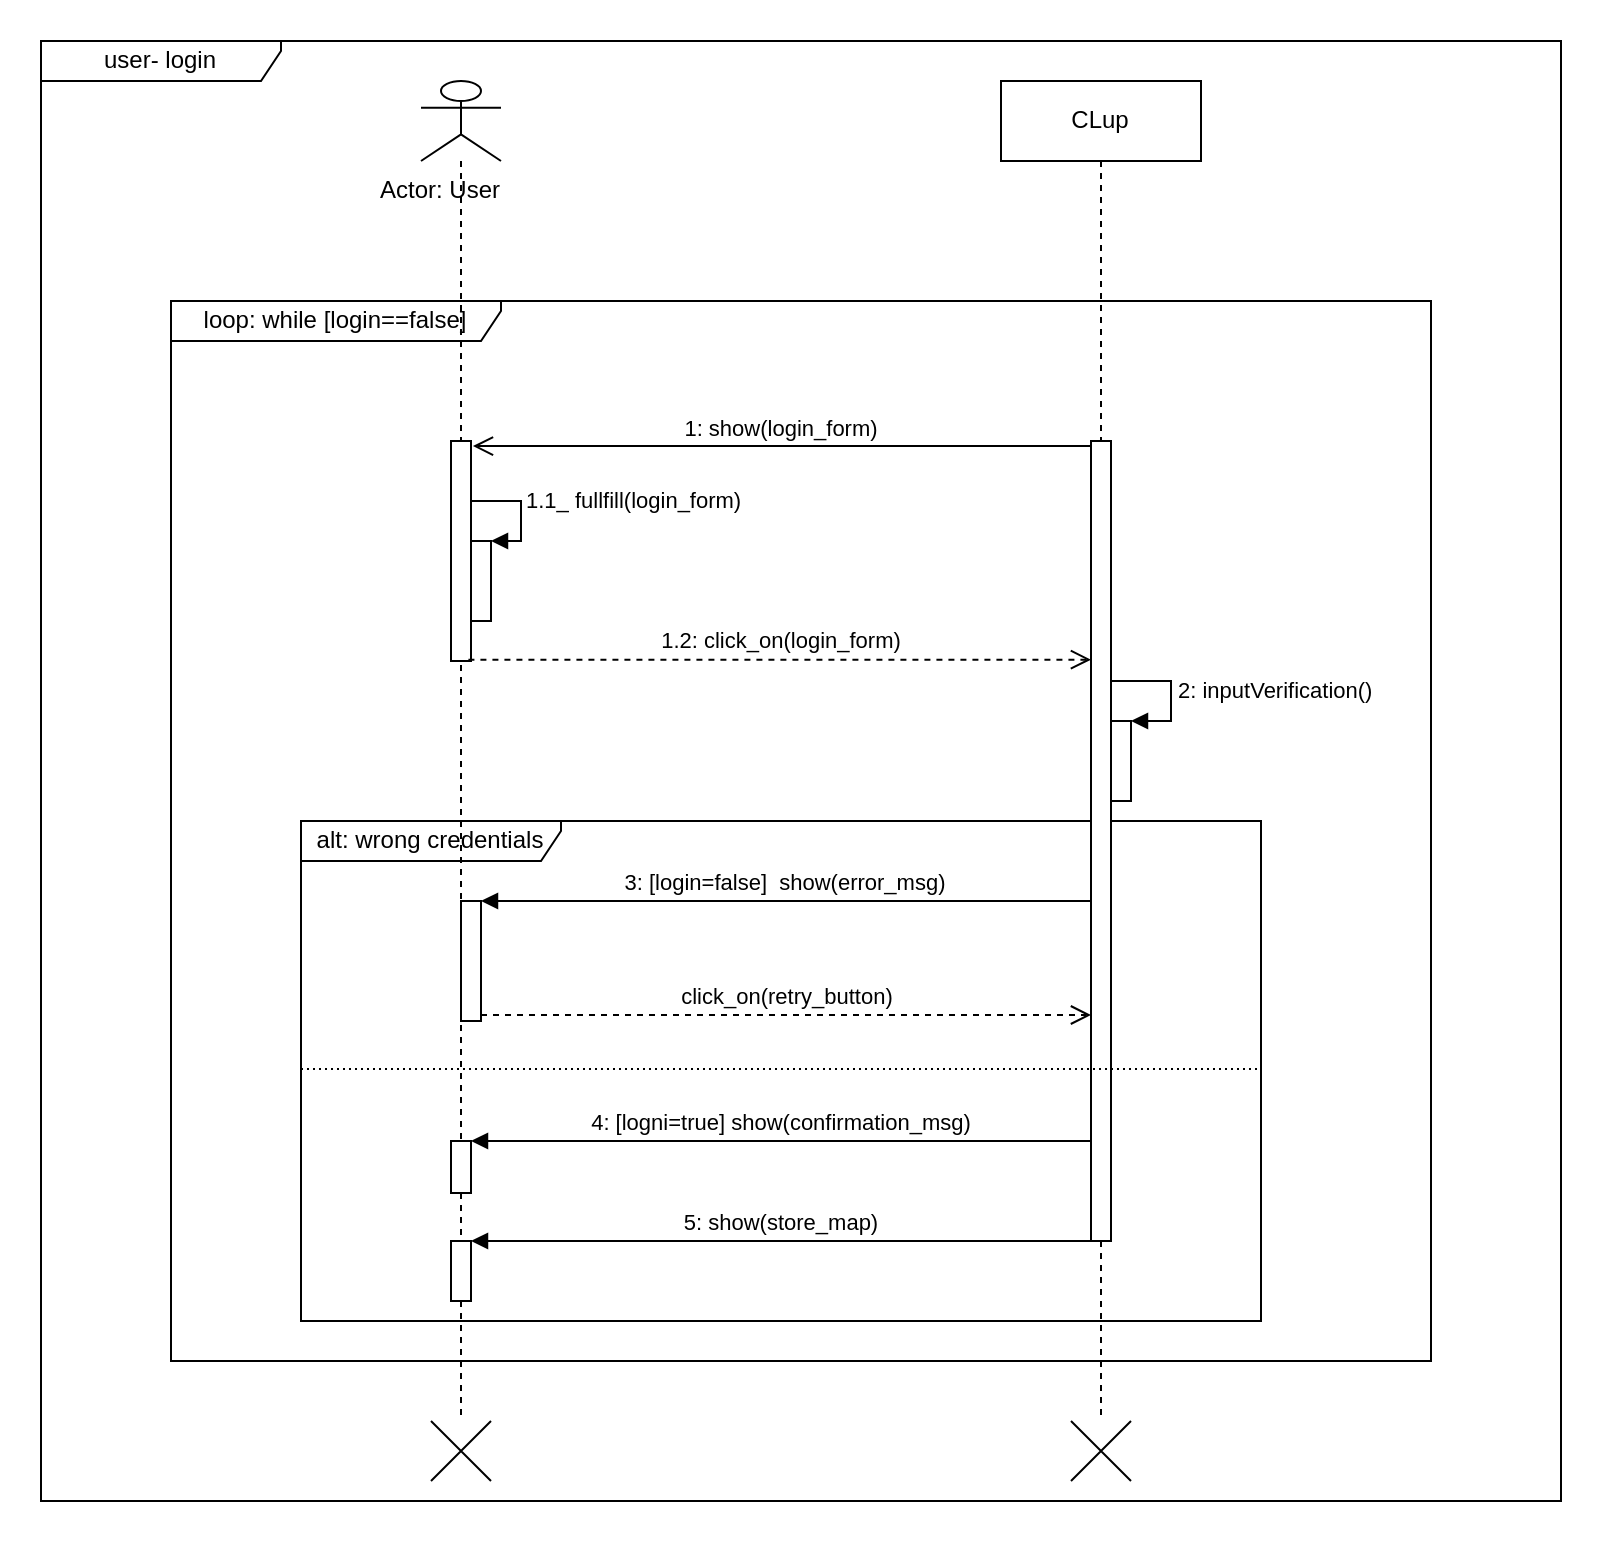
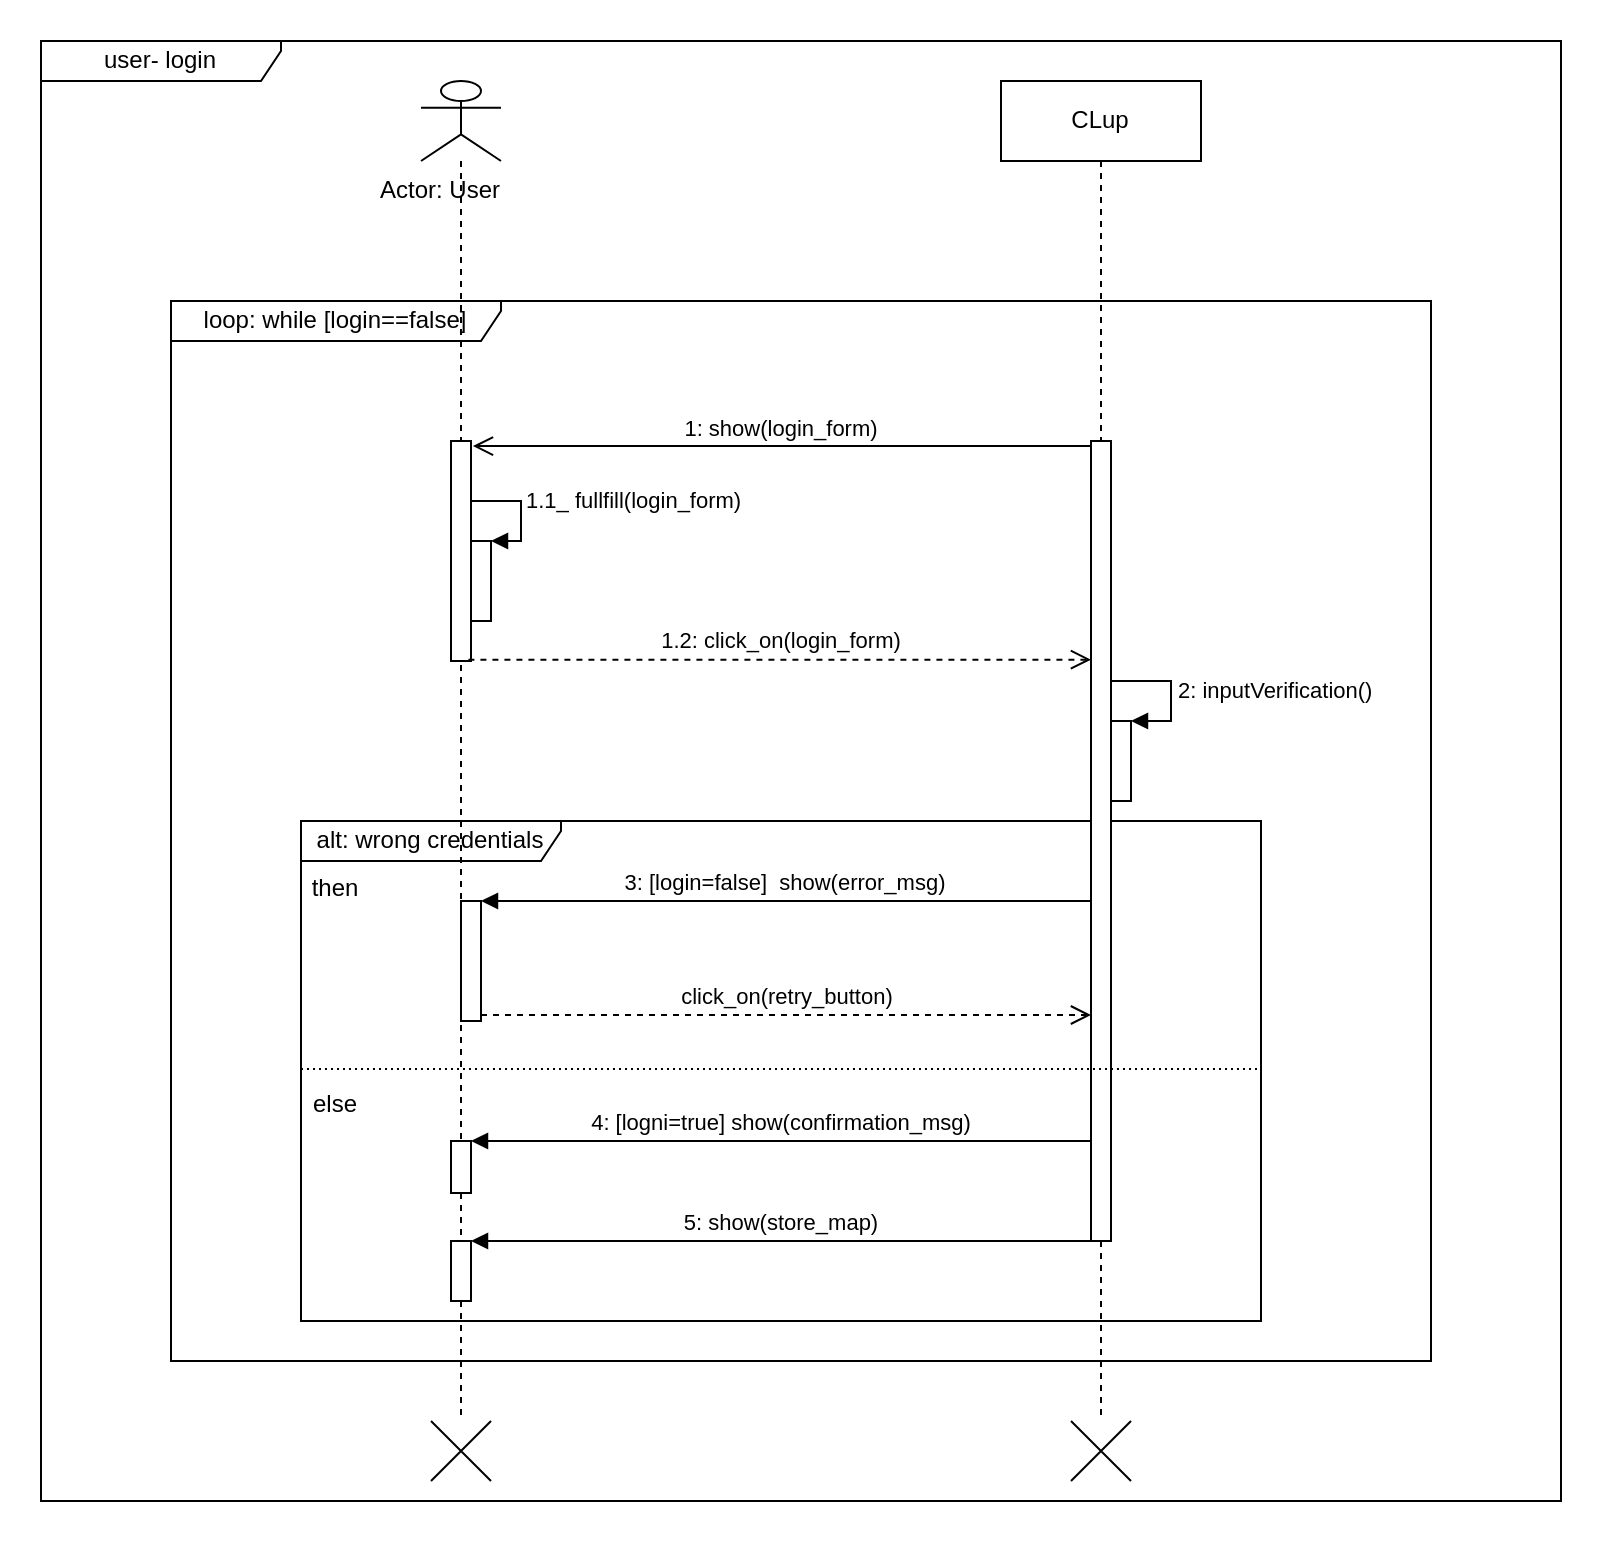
+ <mxCell id="21" value="then" style="text;align=center;fontStyle=0;verticalAlign=middle;spacingLeft=3;spacingRight=3;strokeColor=none;rotatable=0;points=[[0,0.5],[1,0.5]];portConstraint=eastwest;rounded=0;shadow=0;glass=0;sketch=0;" vertex="1" parent="1"><mxGeometry x="155" y="430" width="25" height="26" as="geometry" /></mxCell>
+ <mxCell id="23" value="else" style="text;align=center;fontStyle=0;verticalAlign=middle;spacingLeft=3;spacingRight=3;strokeColor=none;rotatable=0;points=[[0,0.5],[1,0.5]];portConstraint=eastwest;rounded=0;shadow=0;glass=0;sketch=0;" vertex="1" parent="1"><mxGeometry x="155" y="538" width="25" height="26" as="geometry" /></mxCell>
